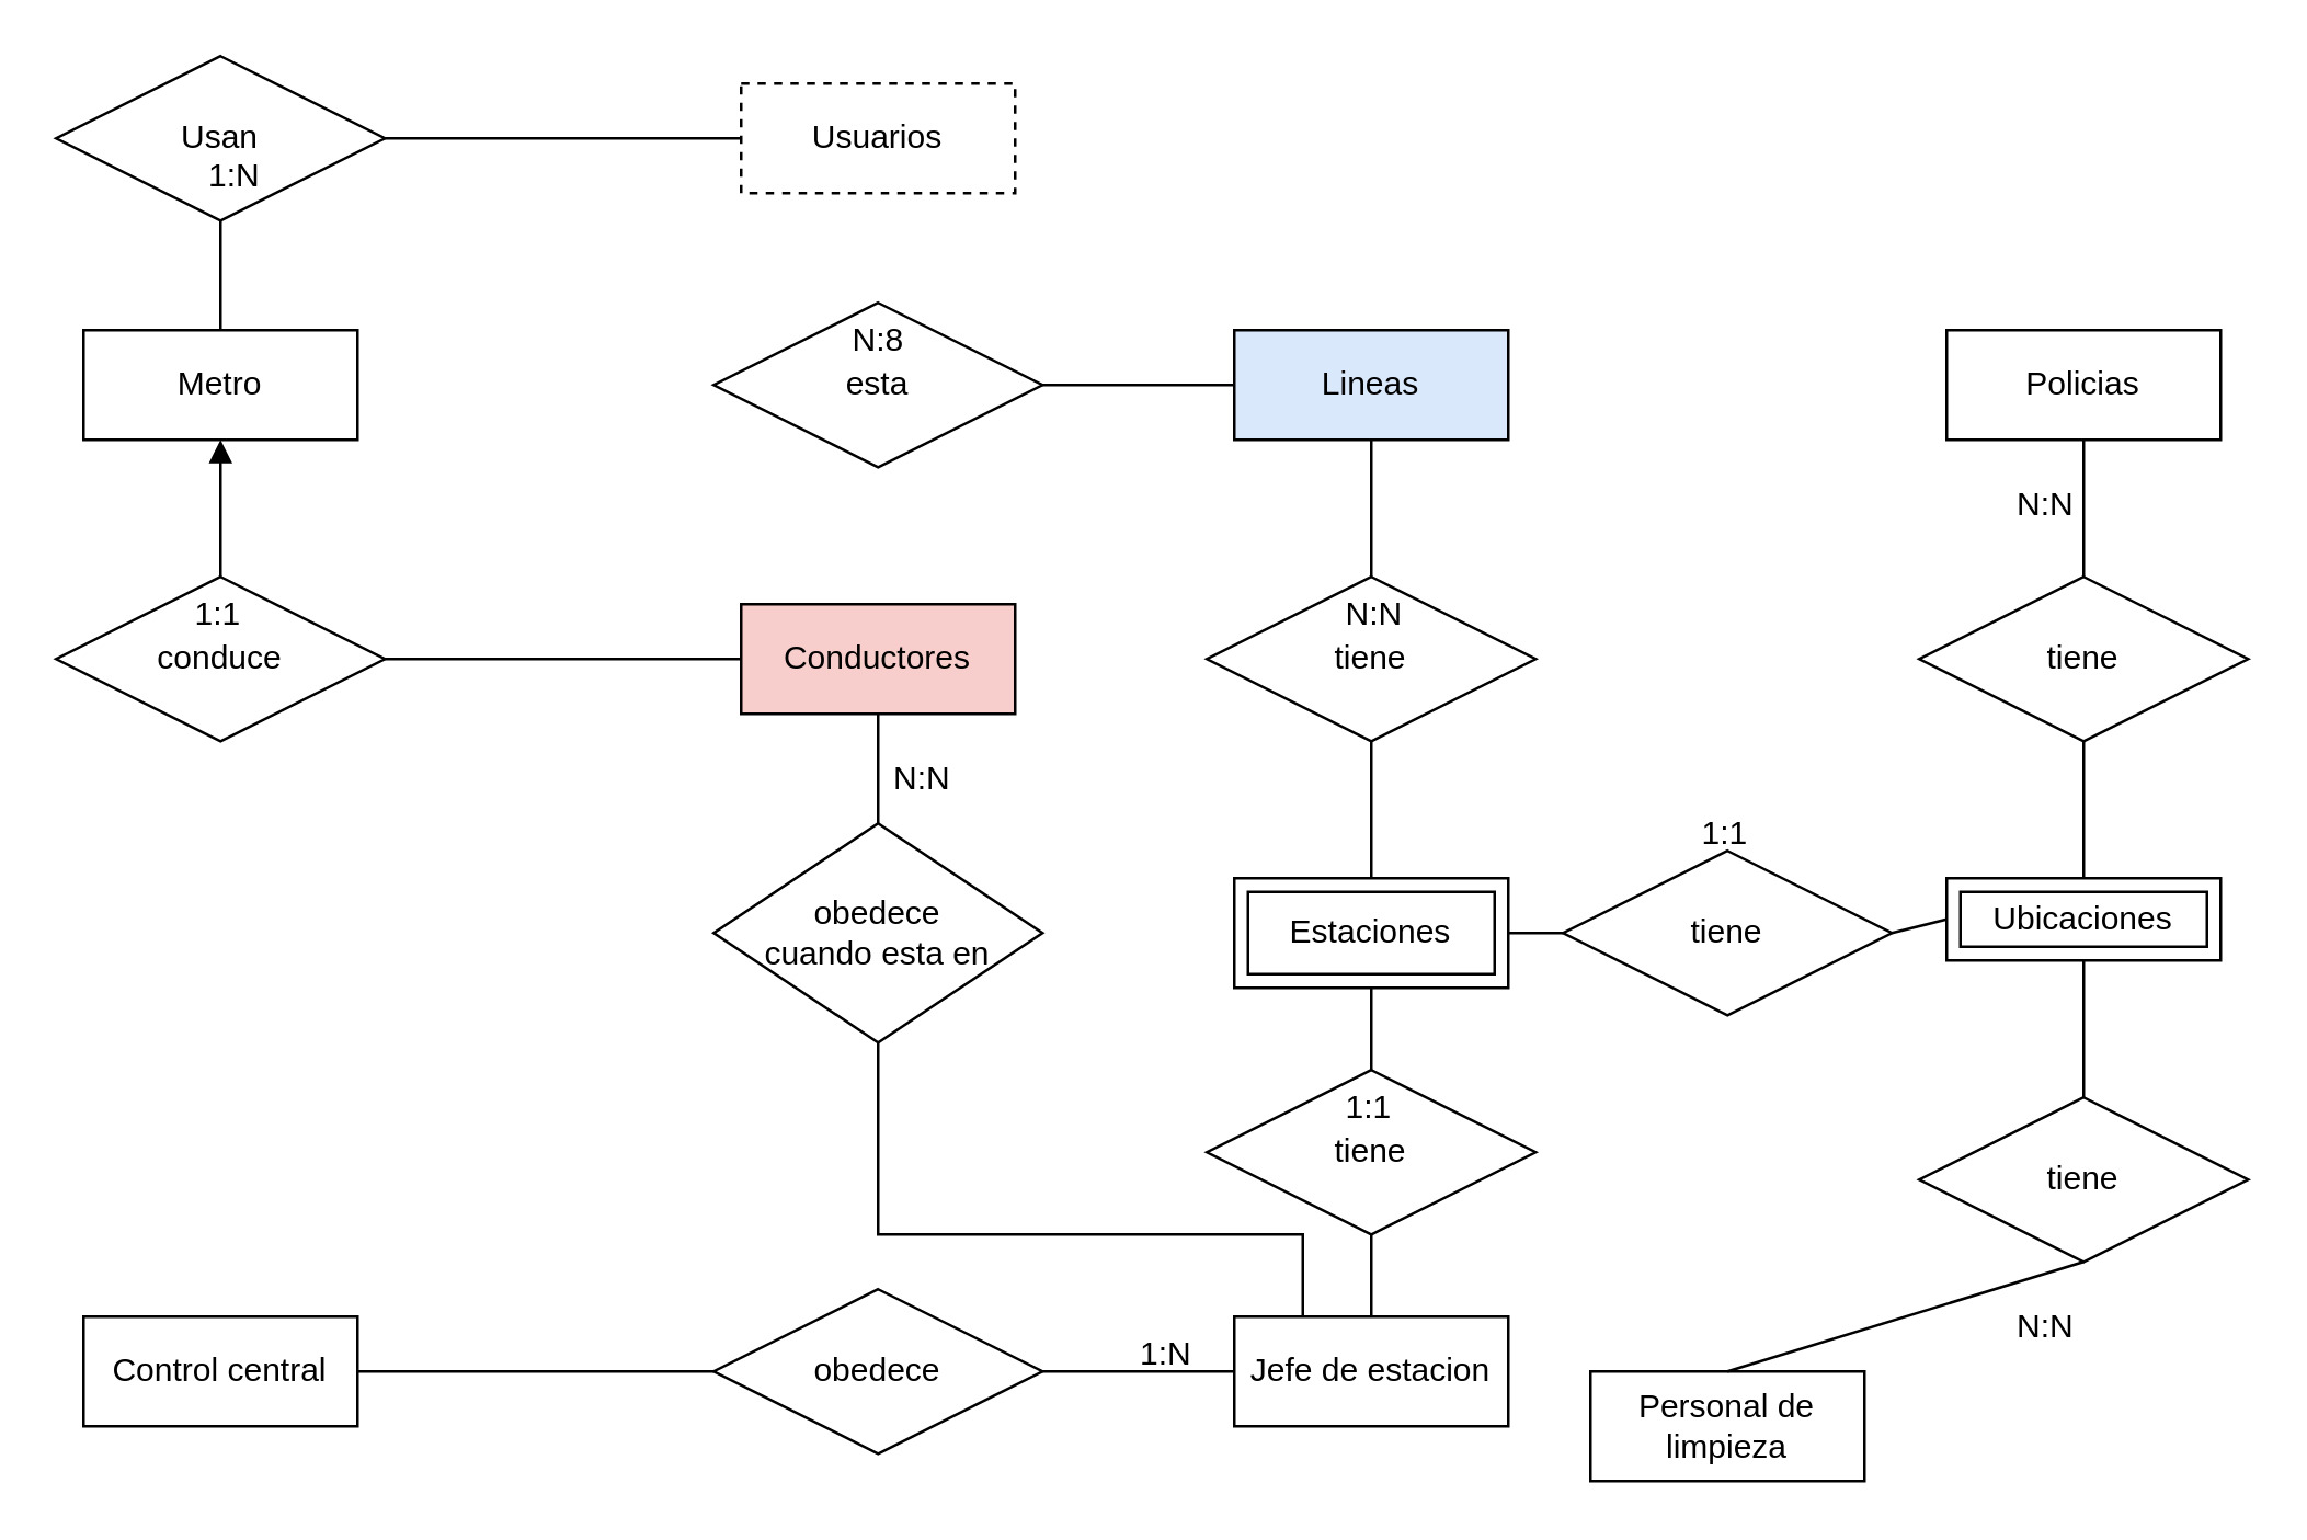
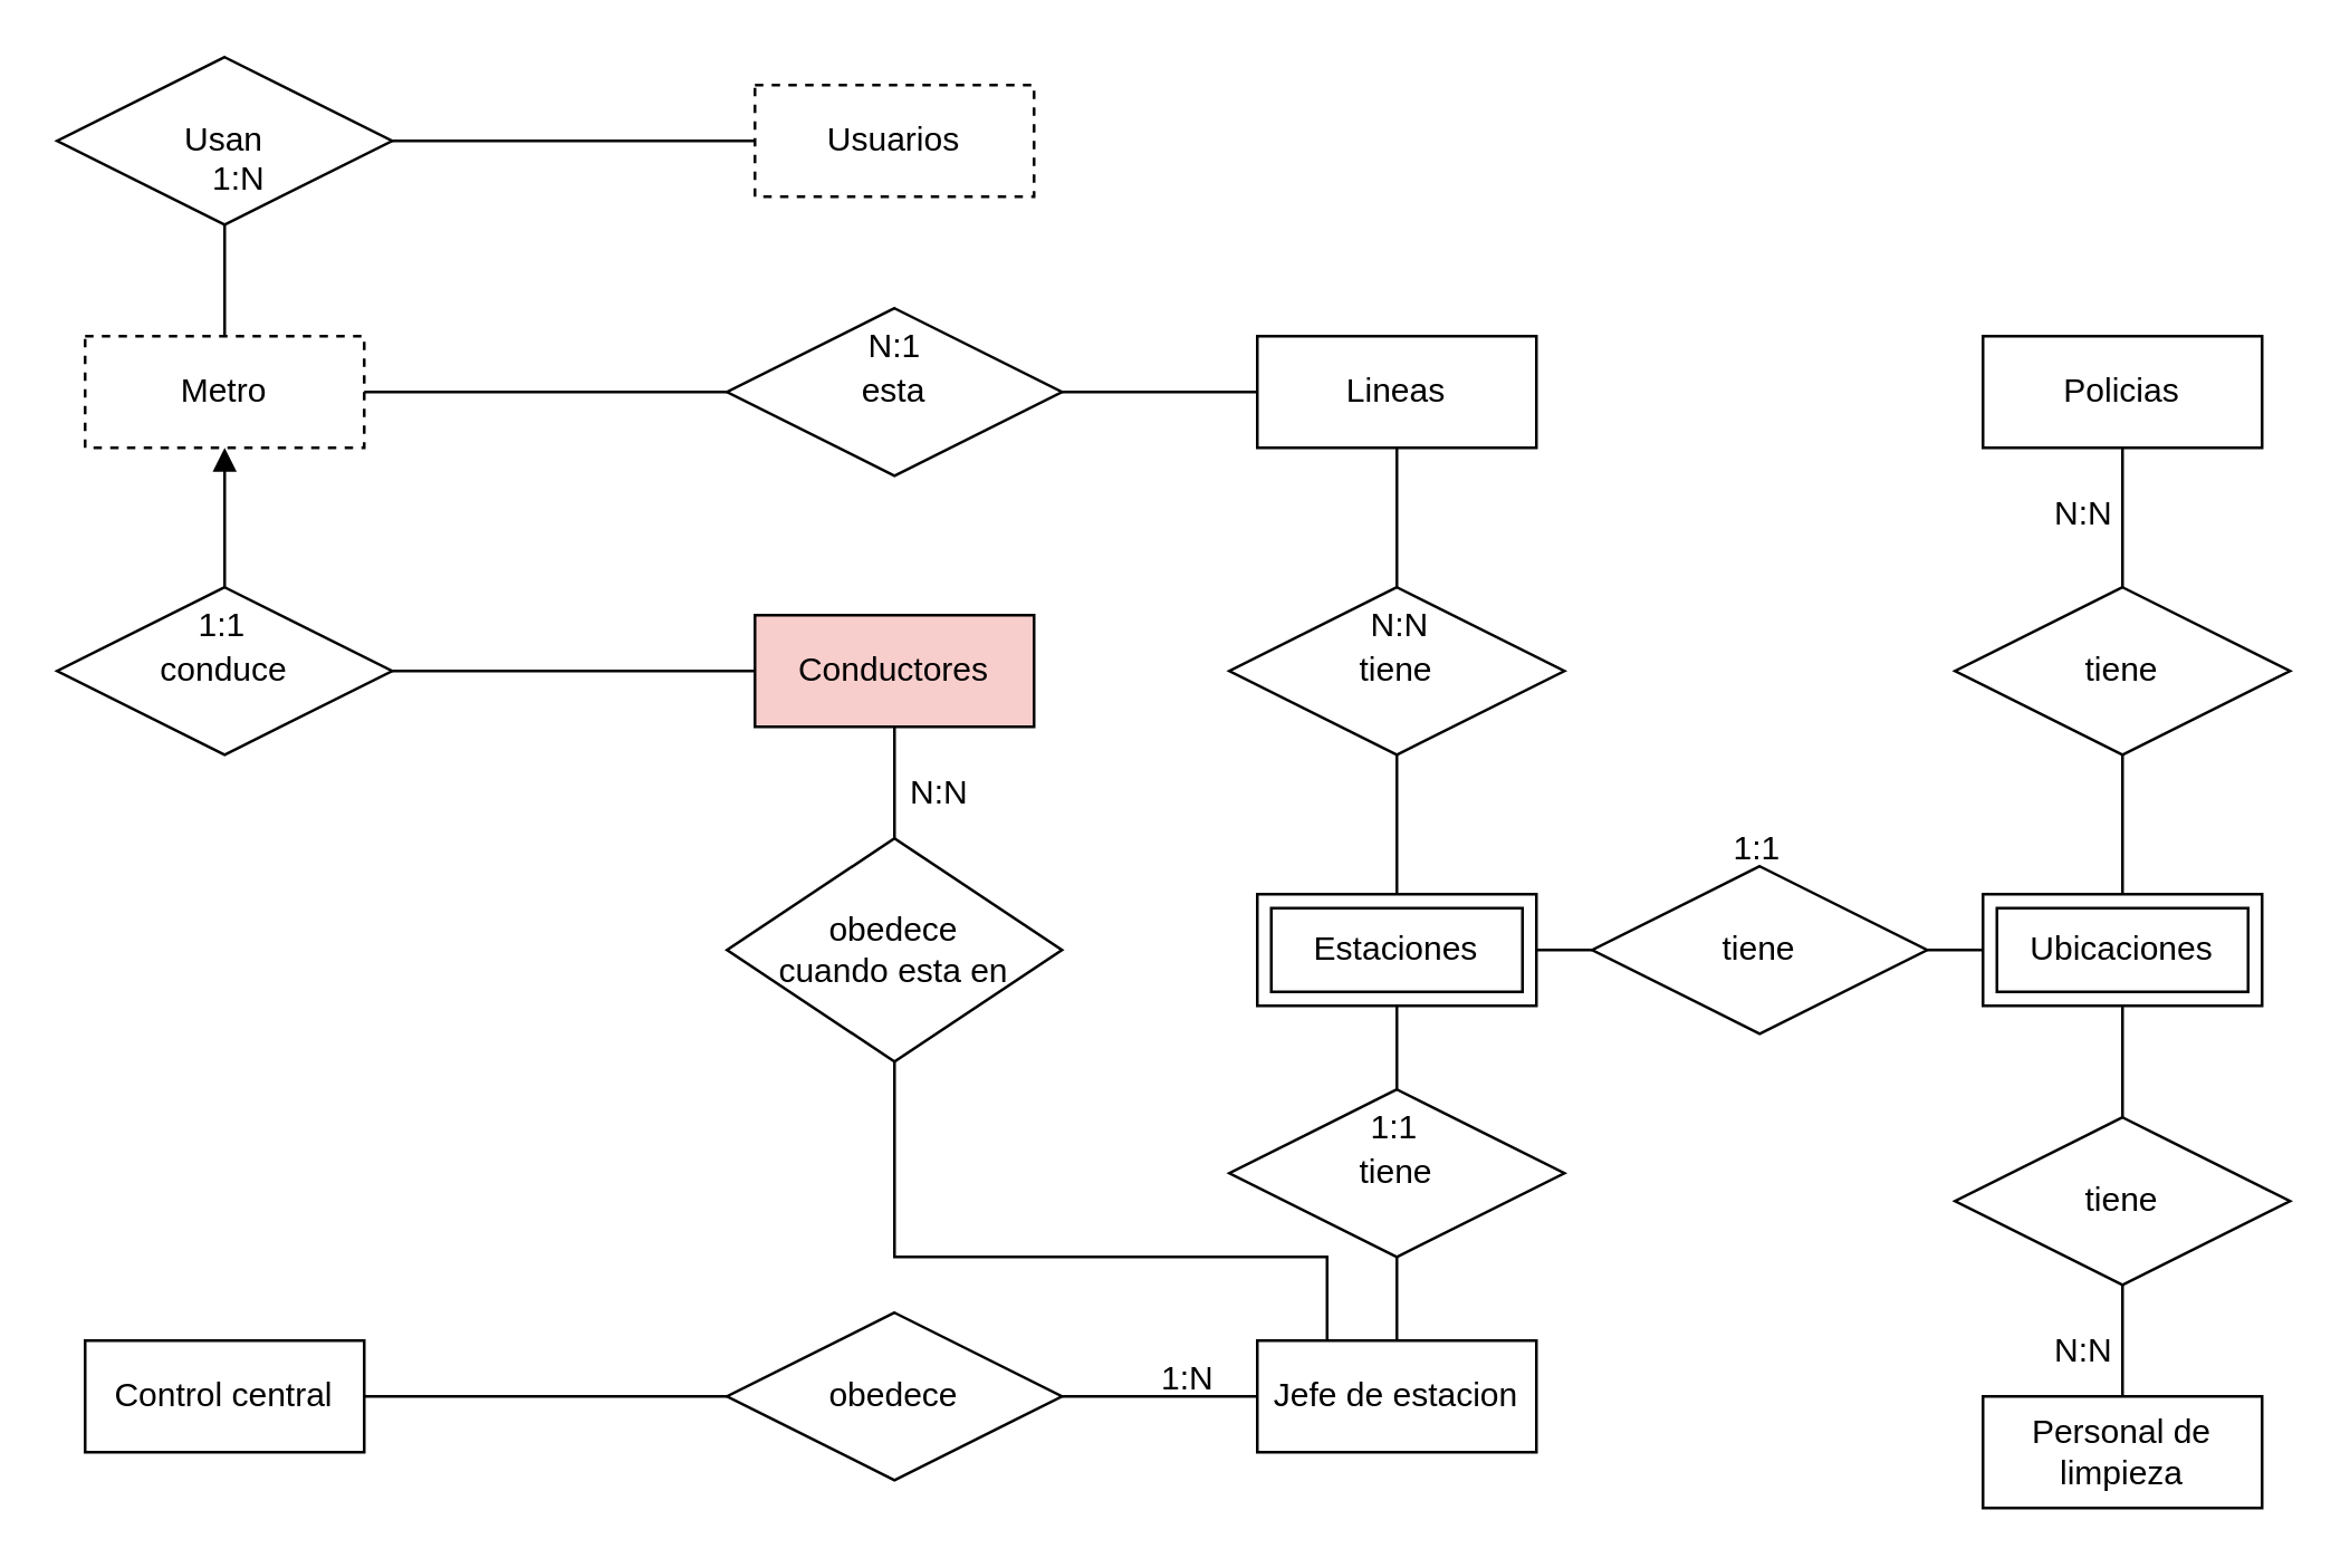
- <mxCell id="34" value="N:8" style="text;strokeColor=none;fillColor=none;spacingLeft=4;spacingRight=4;overflow=hidden;rotatable=0;points=[[0,0.5],[1,0.5]];portConstraint=eastwest;fontSize=12;whiteSpace=wrap;html=1;" vertex="1" parent="1"><mxGeometry x="305" y="110" width="30" height="30" as="geometry" /></mxCell>
+ <mxCell id="34" value="N:1" style="text;strokeColor=none;fillColor=none;spacingLeft=4;spacingRight=4;overflow=hidden;rotatable=0;points=[[0,0.5],[1,0.5]];portConstraint=eastwest;fontSize=12;whiteSpace=wrap;html=1;" vertex="1" parent="1"><mxGeometry x="305" y="110" width="30" height="30" as="geometry" /></mxCell>
- <mxCell id="2" value="Metro" style="whiteSpace=wrap;html=1;align=center;" vertex="1" parent="1"><mxGeometry x="30" y="120" width="100" height="40" as="geometry" /></mxCell>
+ <mxCell id="2" value="Metro" style="whiteSpace=wrap;html=1;align=center;dashed=1;" vertex="1" parent="1"><mxGeometry x="30" y="120" width="100" height="40" as="geometry" /></mxCell>
+ <mxCell id="17" value="" style="endArrow=none;html=1;rounded=0;exitX=1;exitY=0.5;exitDx=0;exitDy=0;" edge="1" parent="1" source="2" target="3"><mxGeometry relative="1" as="geometry"><mxPoint x="340" y="70" as="sourcePoint" /><mxPoint x="500" y="70" as="targetPoint" /></mxGeometry></mxCell>
- <mxCell id="4" value="Lineas" style="whiteSpace=wrap;html=1;align=center;fillColor=#dae8fc;" vertex="1" parent="1"><mxGeometry x="450" y="120" width="100" height="40" as="geometry" /></mxCell>
+ <mxCell id="4" value="Lineas" style="whiteSpace=wrap;html=1;align=center;" vertex="1" parent="1"><mxGeometry x="450" y="120" width="100" height="40" as="geometry" /></mxCell>
- <mxCell id="6" value="Ubicaciones" style="shape=ext;margin=3;double=1;whiteSpace=wrap;html=1;align=center;" vertex="1" parent="1"><mxGeometry x="710" y="320" width="100" height="30" as="geometry" /></mxCell>
+ <mxCell id="6" value="Ubicaciones" style="shape=ext;margin=3;double=1;whiteSpace=wrap;html=1;align=center;" vertex="1" parent="1"><mxGeometry x="710" y="320" width="100" height="40" as="geometry" /></mxCell>
- <mxCell id="47" value="Personal de limpieza" style="whiteSpace=wrap;html=1;align=center;" vertex="1" parent="1"><mxGeometry x="580" y="500" width="100" height="40" as="geometry" /></mxCell>
+ <mxCell id="47" value="Personal de limpieza" style="whiteSpace=wrap;html=1;align=center;" vertex="1" parent="1"><mxGeometry x="710" y="500" width="100" height="40" as="geometry" /></mxCell>
